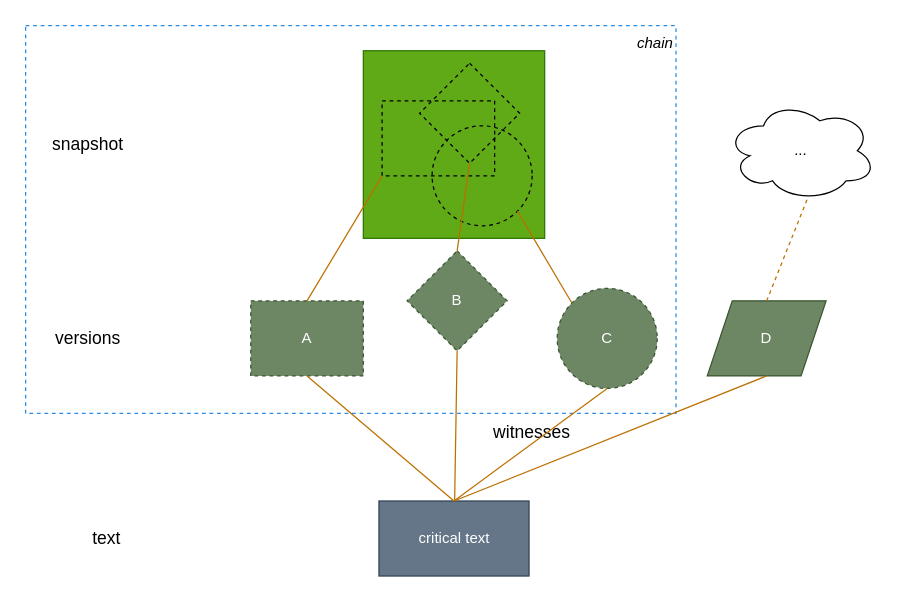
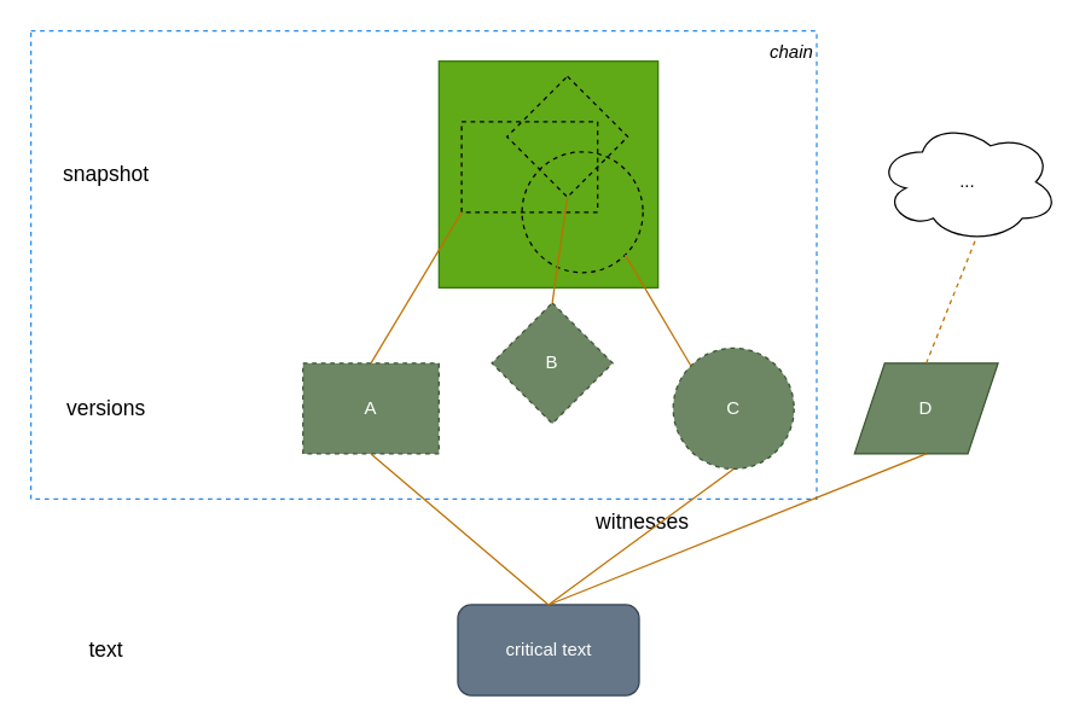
- <mxCell id="16" value="" style="endArrow=none;html=1;rounded=0;entryX=0.5;entryY=1;entryDx=0;entryDy=0;fillColor=#f0a30a;strokeColor=#BD7000;" parent="1" source="13" target="8" edge="1"><mxGeometry width="50" height="50" relative="1" as="geometry"><mxPoint x="373" y="410" as="sourcePoint" /><mxPoint x="255" y="310" as="targetPoint" /></mxGeometry></mxCell>
- <mxCell id="12" value="text" style="text;html=1;align=center;verticalAlign=middle;whiteSpace=wrap;rounded=0;fontSize=14;" parent="1" vertex="1"><mxGeometry x="55" y="415" width="60" height="30" as="geometry" /></mxCell>
+ <mxCell id="12" value="text" style="text;html=1;align=center;verticalAlign=middle;whiteSpace=wrap;rounded=0;fontSize=14;" parent="1" vertex="1"><mxGeometry x="40" y="415" width="60" height="30" as="geometry" /></mxCell>
- <mxCell id="13" value="critical text" style="whiteSpace=wrap;html=1;fillColor=#647687;fontColor=#ffffff;strokeColor=#314354;rounded=0;" parent="1" vertex="1"><mxGeometry x="302.5" y="400" width="120" height="60" as="geometry" /></mxCell>
+ <mxCell id="13" value="critical text" style="rounded=1;whiteSpace=wrap;html=1;fillColor=#647687;fontColor=#ffffff;strokeColor=#314354;" parent="1" vertex="1"><mxGeometry x="302.5" y="400" width="120" height="60" as="geometry" /></mxCell>
